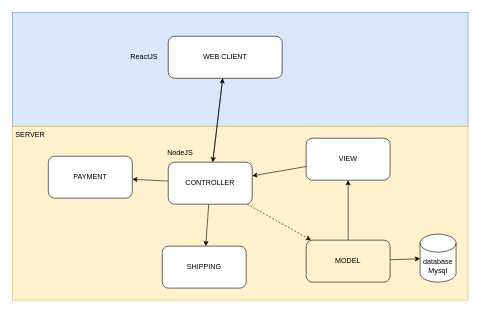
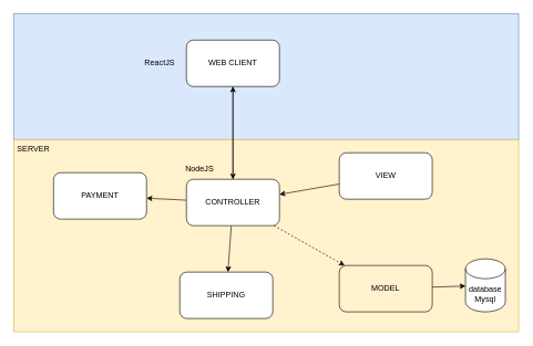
- <mxCell id="5" value="WEB CLIENT" style="rounded=1;whiteSpace=wrap;html=1;" vertex="1" parent="1"><mxGeometry x="280" y="60" width="190" height="70" as="geometry" /></mxCell>
+ <mxCell id="5" value="WEB CLIENT" style="rounded=1;whiteSpace=wrap;html=1;" vertex="1" parent="1"><mxGeometry x="280" y="60" width="140" height="70" as="geometry" /></mxCell>
- <mxCell id="15" style="edgeStyle=none;rounded=0;orthogonalLoop=1;jettySize=auto;html=1;" edge="1" parent="1" source="16" target="7"><mxGeometry relative="1" as="geometry" /></mxCell>
